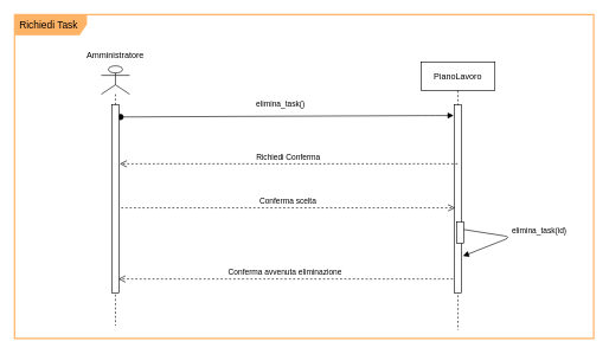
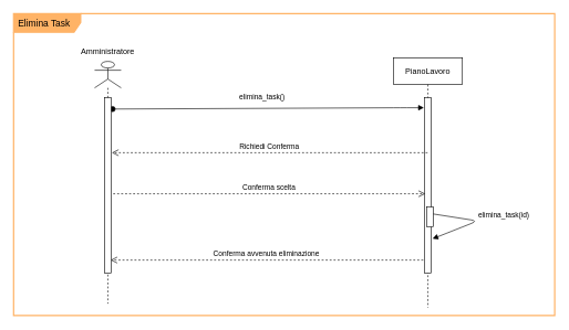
- <mxCell id="13" value="&lt;font style=&quot;font-size: 14px&quot;&gt;Richiedi Task&lt;/font&gt;" style="shape=umlFrame;whiteSpace=wrap;html=1;width=101;height=28;boundedLbl=1;verticalAlign=middle;align=left;spacingLeft=5;fillColor=#FFB366;strokeColor=#FFB366;strokeWidth=2;" vertex="1" parent="1"><mxGeometry x="20" y="20" width="815" height="456" as="geometry" /></mxCell>
+ <mxCell id="13" value="&lt;font style=&quot;font-size: 14px&quot;&gt;Elimina Task&lt;/font&gt;" style="shape=umlFrame;whiteSpace=wrap;html=1;width=101;height=28;boundedLbl=1;verticalAlign=middle;align=left;spacingLeft=5;fillColor=#FFB366;strokeColor=#FFB366;strokeWidth=2;" vertex="1" parent="1"><mxGeometry x="20" y="20" width="815" height="456" as="geometry" /></mxCell>
